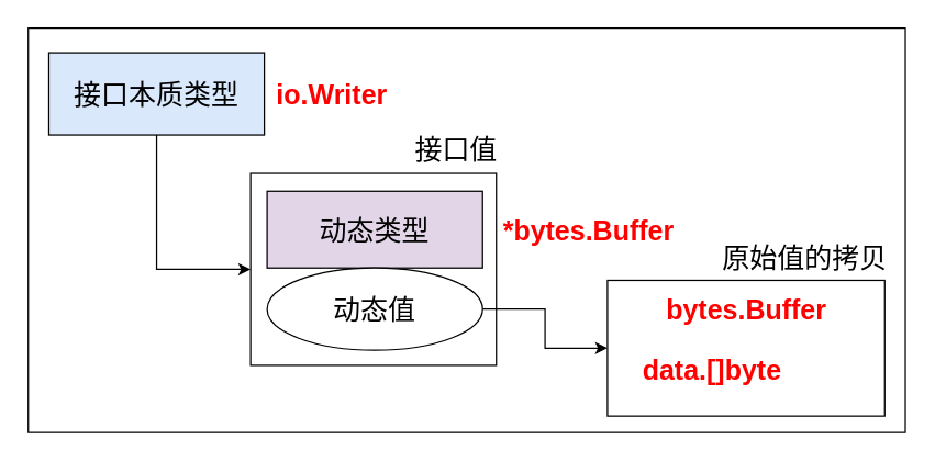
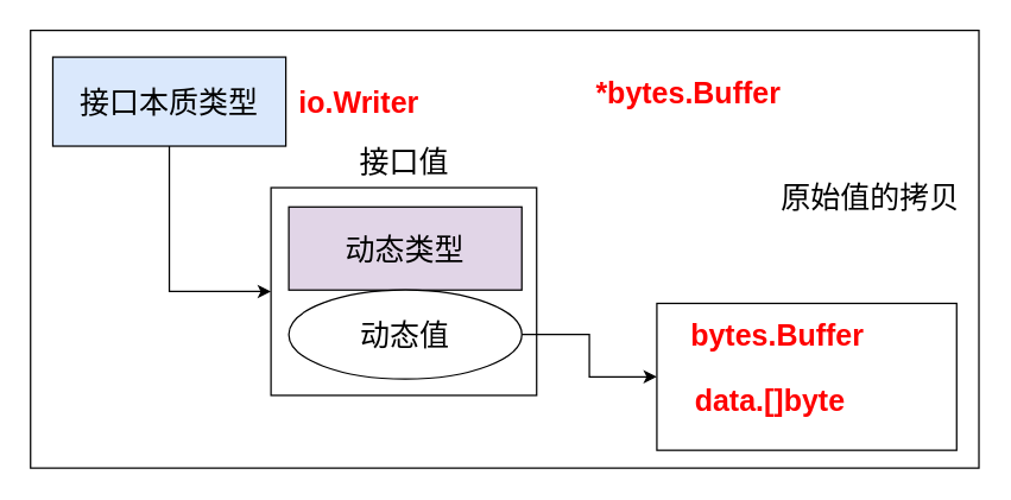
- <mxCell id="9" value="接口值" style="text;html=1;strokeColor=none;fillColor=none;align=center;verticalAlign=middle;whiteSpace=wrap;rounded=0;fontSize=20;" vertex="1" parent="1"><mxGeometry x="295.5" y="98" width="72" height="20" as="geometry" /></mxCell>
+ <mxCell id="9" value="接口值" style="text;html=1;strokeColor=none;fillColor=none;align=center;verticalAlign=middle;whiteSpace=wrap;rounded=0;fontSize=20;" vertex="1" parent="1"><mxGeometry x="235.5" y="98" width="72" height="20" as="geometry" /></mxCell>
- <mxCell id="10" value="&lt;b&gt;&lt;font color=&quot;#ff0000&quot;&gt;*bytes.Buffer&lt;/font&gt;&lt;/b&gt;" style="text;html=1;strokeColor=none;fillColor=none;align=center;verticalAlign=middle;whiteSpace=wrap;rounded=0;fontSize=20;" vertex="1" parent="1"><mxGeometry x="365" y="153" width="127" height="28" as="geometry" /></mxCell>
+ <mxCell id="10" value="&lt;b&gt;&lt;font color=&quot;#ff0000&quot;&gt;*bytes.Buffer&lt;/font&gt;&lt;/b&gt;" style="text;html=1;strokeColor=none;fillColor=none;align=center;verticalAlign=middle;whiteSpace=wrap;rounded=0;fontSize=20;" vertex="1" parent="1"><mxGeometry x="400" y="48" width="127" height="28" as="geometry" /></mxCell>
- <mxCell id="15" value="原始值的拷贝" style="text;html=1;strokeColor=none;fillColor=none;align=center;verticalAlign=middle;whiteSpace=wrap;rounded=0;fontSize=20;" vertex="1" parent="1"><mxGeometry x="524" y="177" width="124" height="20" as="geometry" /></mxCell>
+ <mxCell id="15" value="原始值的拷贝" style="text;html=1;strokeColor=none;fillColor=none;align=center;verticalAlign=middle;whiteSpace=wrap;rounded=0;fontSize=20;" vertex="1" parent="1"><mxGeometry x="524" y="122" width="124" height="20" as="geometry" /></mxCell>
- <mxCell id="13" value="&lt;b&gt;&lt;font color=&quot;#ff0000&quot;&gt;bytes.Buffer&lt;/font&gt;&lt;/b&gt;" style="text;html=1;strokeColor=none;fillColor=none;align=center;verticalAlign=middle;whiteSpace=wrap;rounded=0;fontSize=20;" vertex="1" parent="1"><mxGeometry x="479.5" y="211" width="127" height="28" as="geometry" /></mxCell>
+ <mxCell id="13" value="&lt;b&gt;&lt;font color=&quot;#ff0000&quot;&gt;bytes.Buffer&lt;/font&gt;&lt;/b&gt;" style="text;html=1;strokeColor=none;fillColor=none;align=center;verticalAlign=middle;whiteSpace=wrap;rounded=0;fontSize=20;" vertex="1" parent="1"><mxGeometry x="459.5" y="211" width="127" height="28" as="geometry" /></mxCell>
